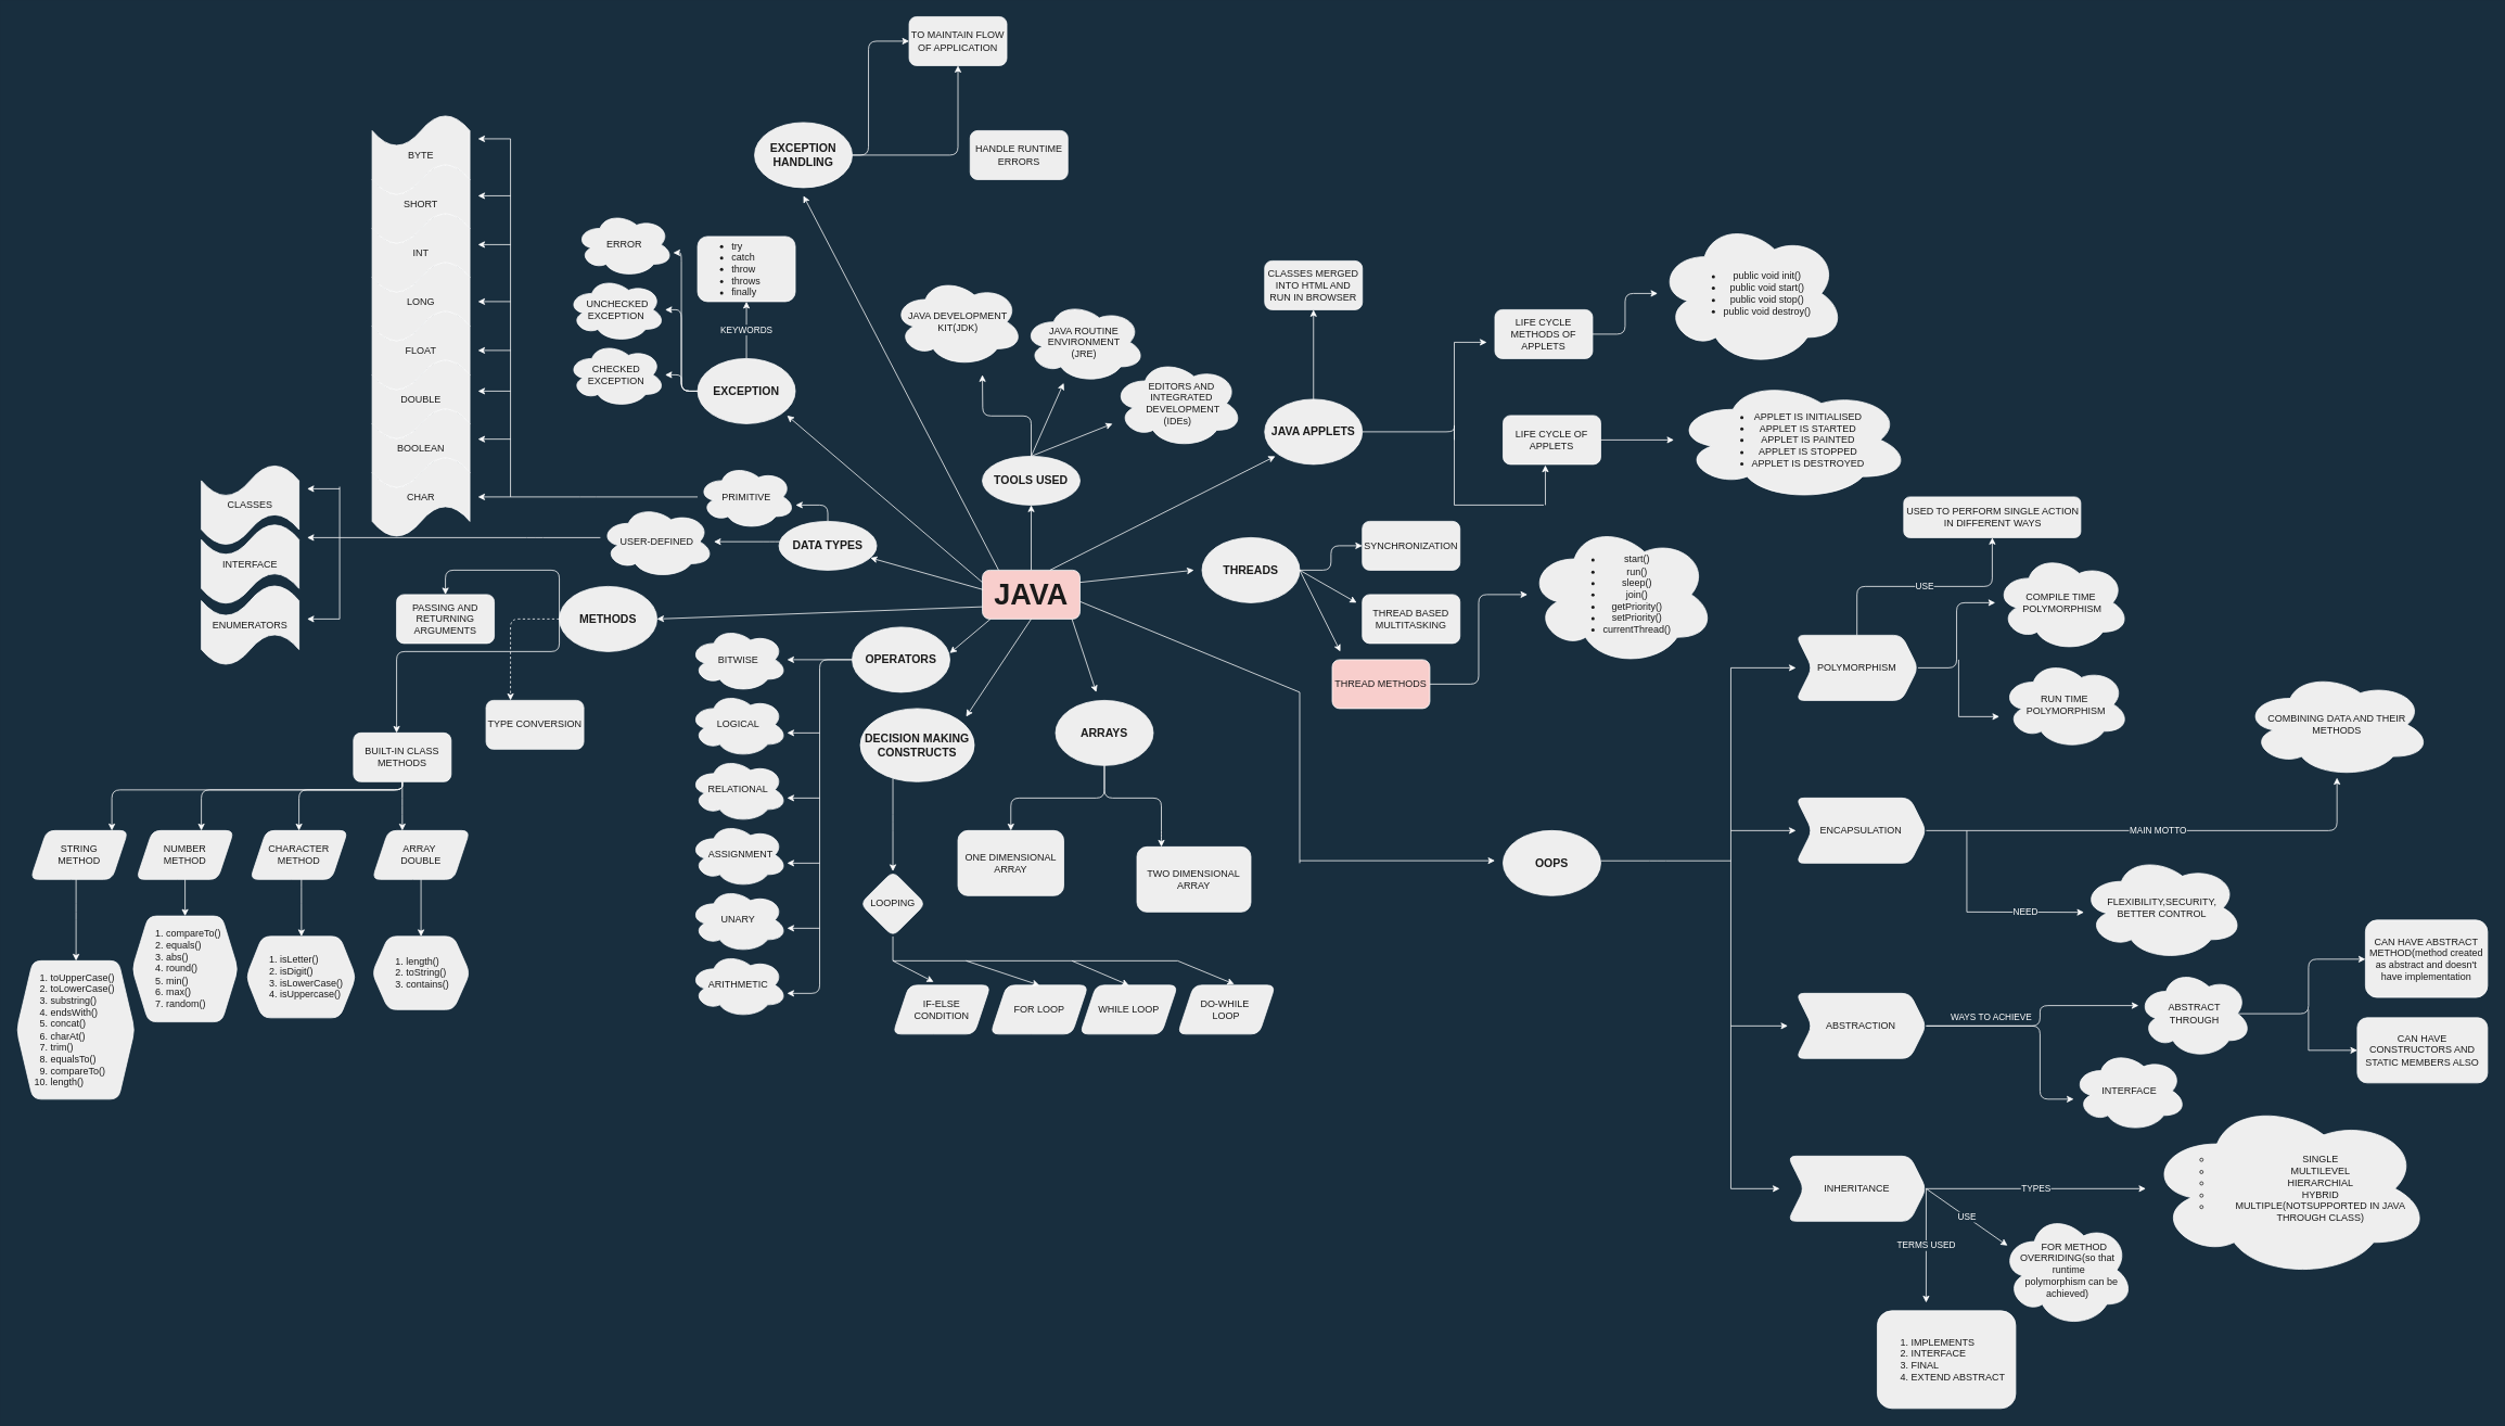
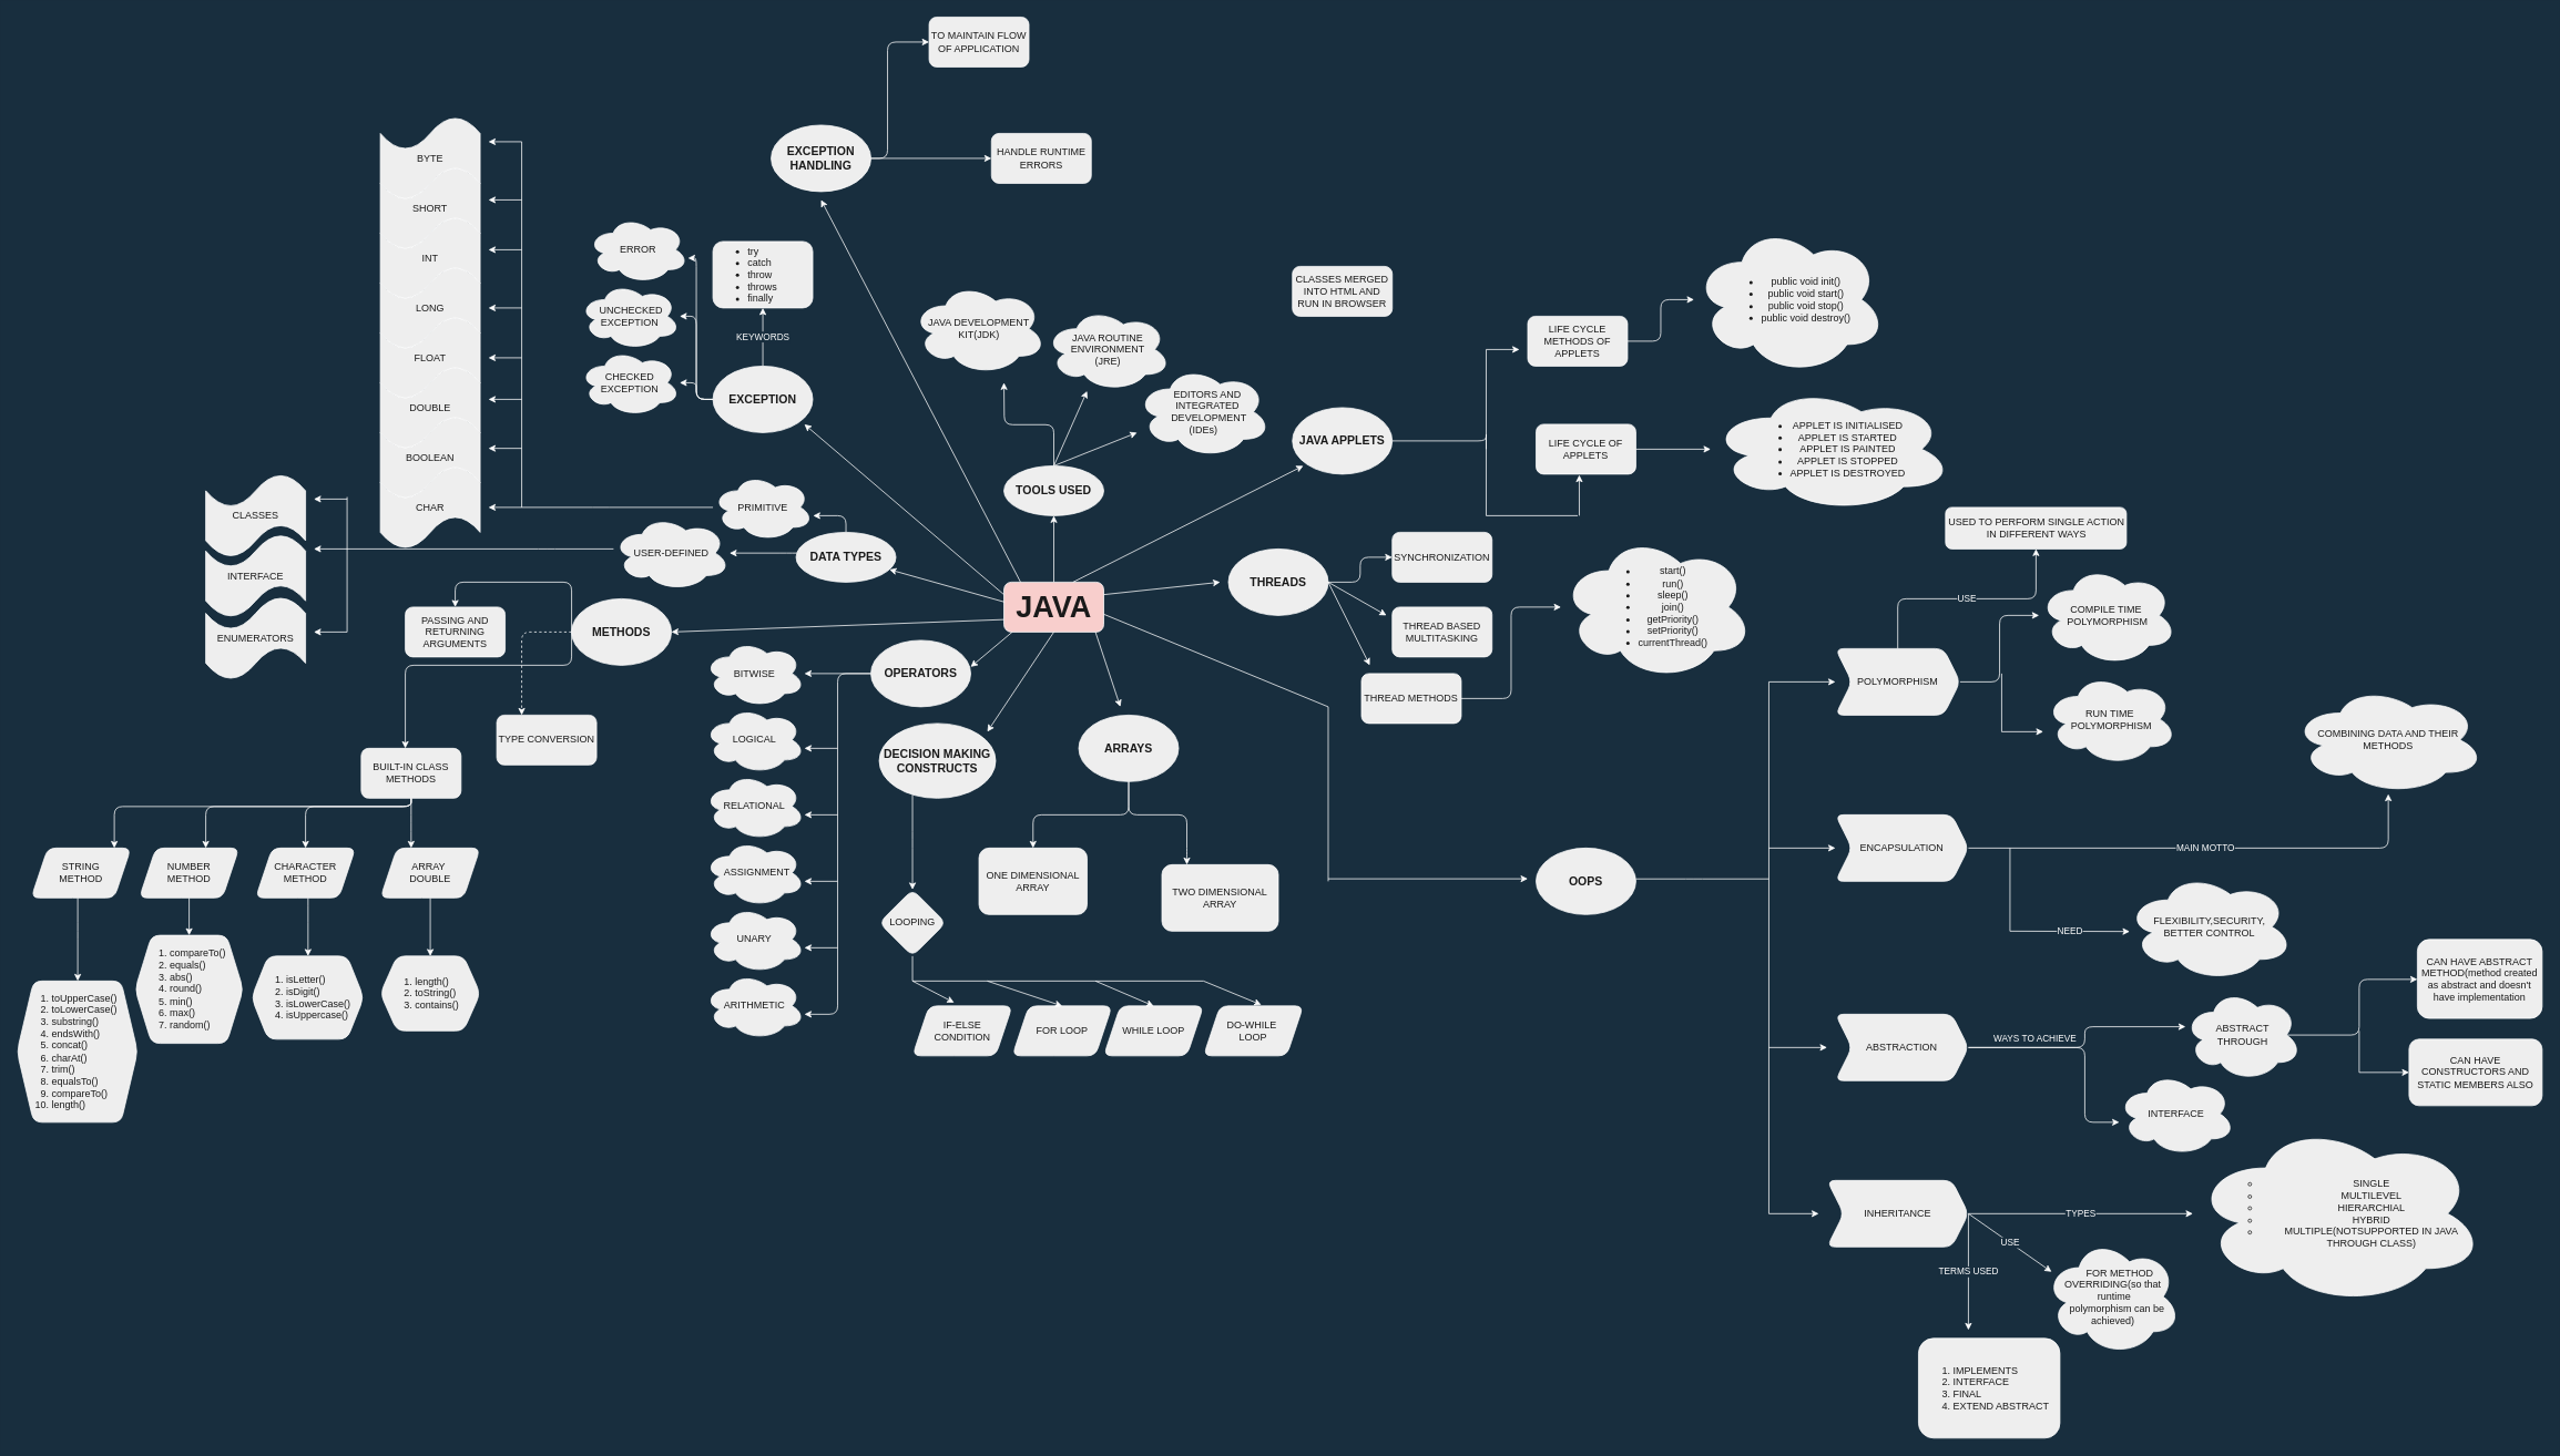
- <mxCell id="176" value="" style="edgeStyle=orthogonalEdgeStyle;rounded=1;orthogonalLoop=1;jettySize=auto;html=1;strokeColor=#FFFFFF;fontColor=#FFFFFF;labelBackgroundColor=#182E3E;" edge="1" parent="1" source="178" target="180"><mxGeometry relative="1" as="geometry" /></mxCell>
+ <mxCell id="176" value="" style="edgeStyle=orthogonalEdgeStyle;rounded=1;orthogonalLoop=1;jettySize=auto;html=1;strokeColor=#FFFFFF;fontColor=#FFFFFF;labelBackgroundColor=#182E3E;" edge="1" parent="1" source="178" target="179"><mxGeometry relative="1" as="geometry" /></mxCell>
- <mxCell id="12" value="" style="edgeStyle=orthogonalEdgeStyle;rounded=1;orthogonalLoop=1;jettySize=auto;html=1;strokeColor=#FFFFFF;fontColor=#FFFFFF;labelBackgroundColor=#182E3E;" edge="1" parent="1" source="13" target="14"><mxGeometry relative="1" as="geometry" /></mxCell>
- <mxCell id="34" value="THREAD METHODS" style="rounded=1;whiteSpace=wrap;html=1;fillColor=#f8cecc;strokeColor=#FFFFFF;fontColor=#1A1A1A;" vertex="1" parent="1"><mxGeometry x="1637" y="810" width="120" height="60" as="geometry" /></mxCell>
+ <mxCell id="34" value="THREAD METHODS" style="rounded=1;whiteSpace=wrap;html=1;fillColor=#EEEEEE;strokeColor=#FFFFFF;fontColor=#1A1A1A;" vertex="1" parent="1"><mxGeometry x="1637" y="810" width="120" height="60" as="geometry" /></mxCell>
